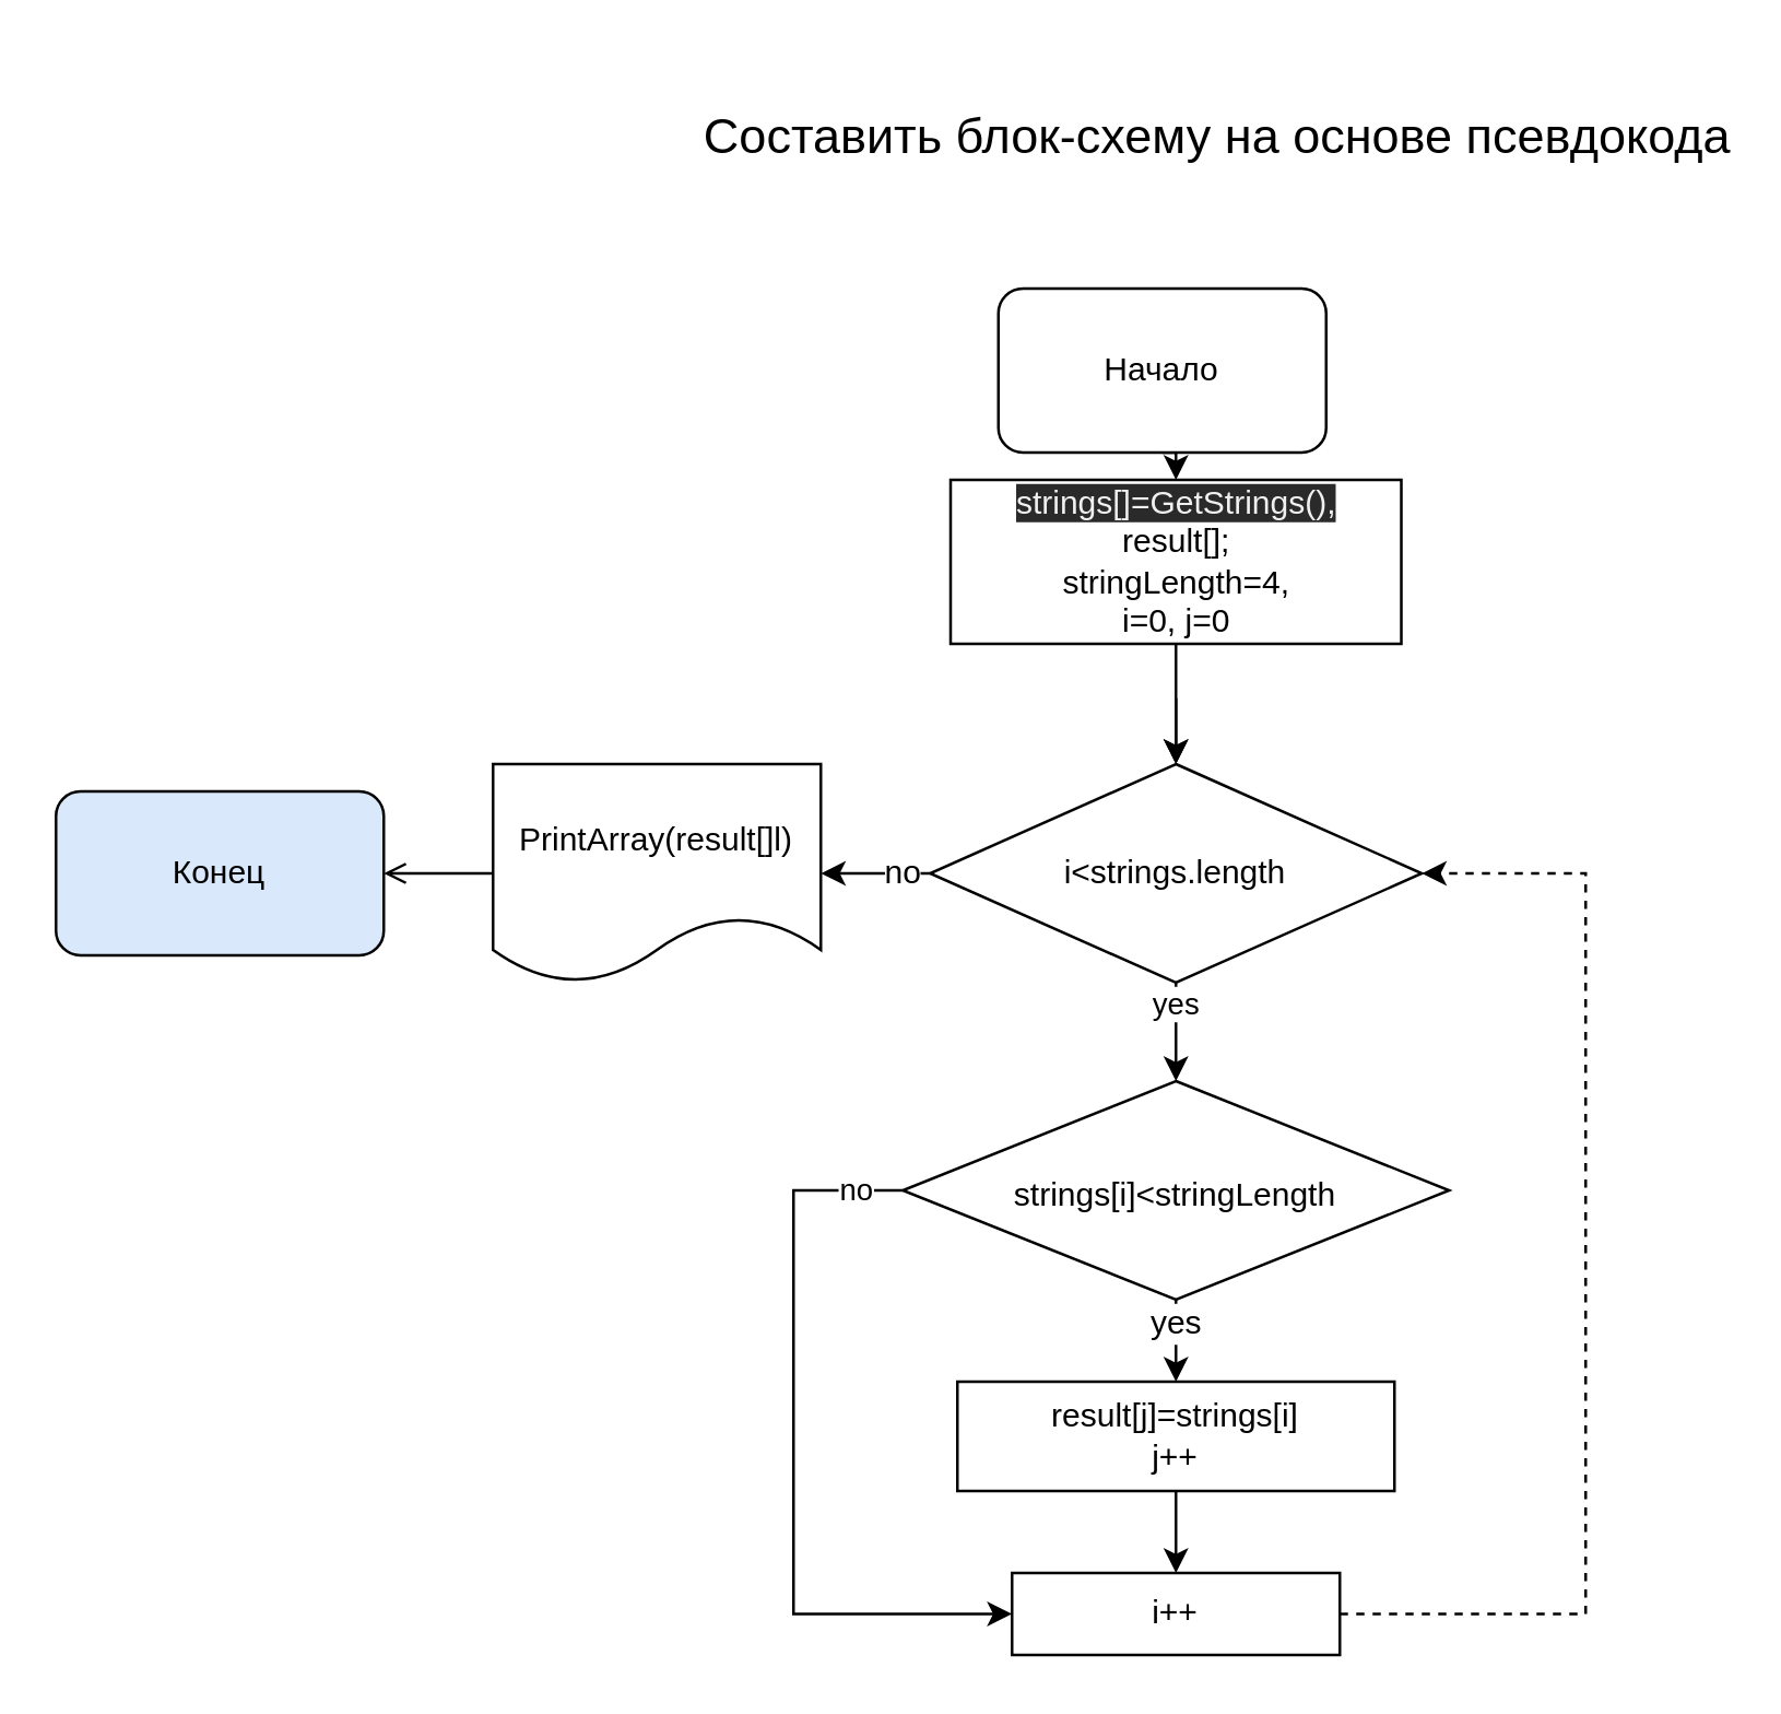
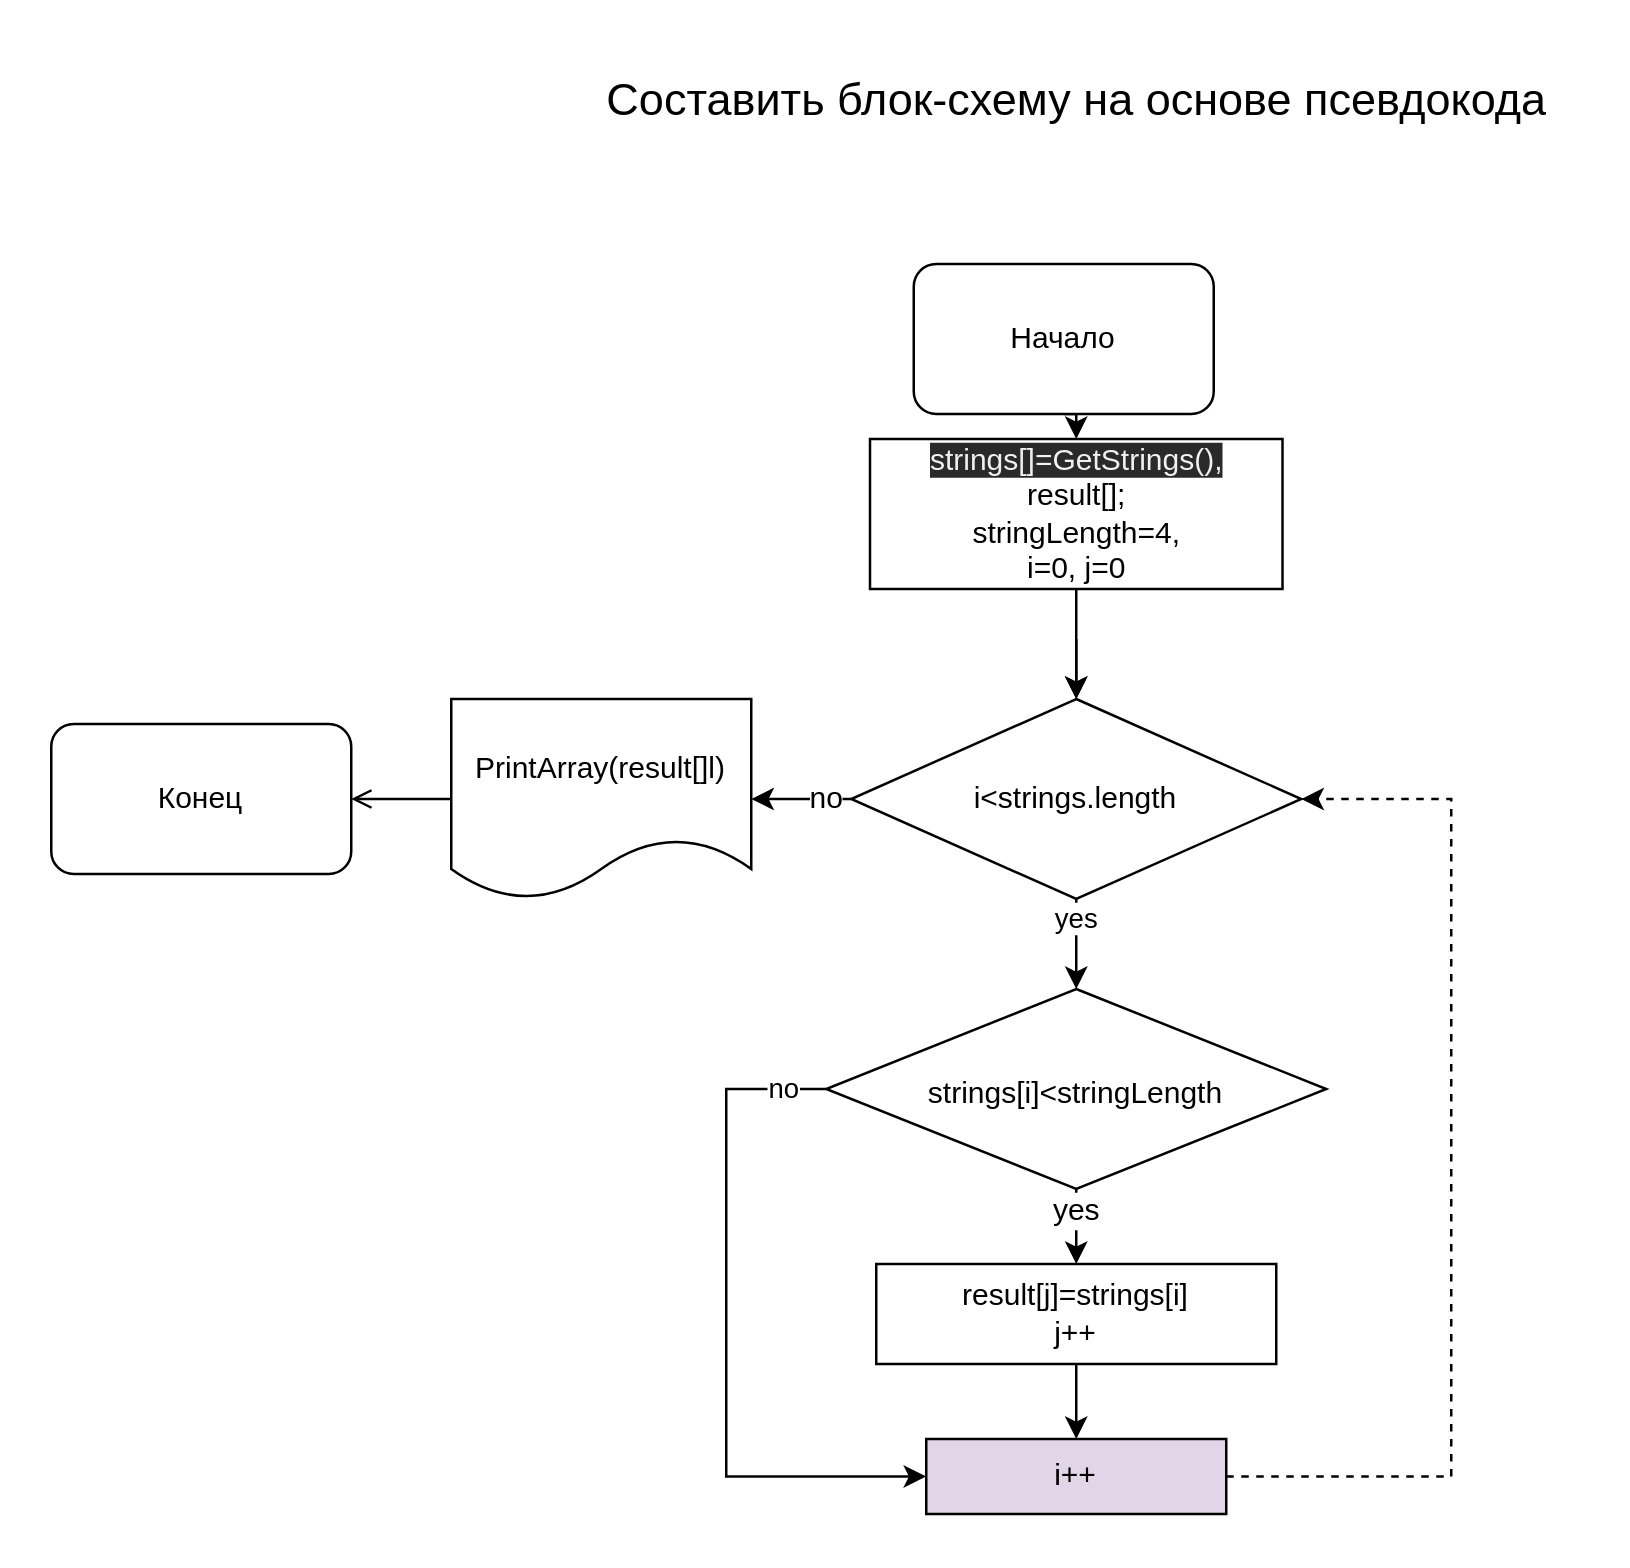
- <mxCell id="5" value="&lt;font style=&quot;font-size: 18px&quot;&gt;Составить блок-схему на основе псевдокода&lt;br&gt;&lt;/font&gt;" style="text;html=1;align=center;verticalAlign=middle;resizable=0;points=[];autosize=1;strokeColor=none;fillColor=none;" parent="1" vertex="1"><mxGeometry x="245" y="30" width="400" height="40" as="geometry" /></mxCell>
+ <mxCell id="5" value="&lt;font style=&quot;font-size: 18px&quot;&gt;Составить блок-схему на основе псевдокода&lt;br&gt;&lt;/font&gt;" style="text;html=1;align=center;verticalAlign=middle;resizable=0;points=[];autosize=1;strokeColor=none;fillColor=none;" parent="1" vertex="1"><mxGeometry x="230" y="20" width="400" height="40" as="geometry" /></mxCell>
- <mxCell id="4" value="Конец" style="rounded=1;whiteSpace=wrap;html=1;fillColor=#dae8fc;" parent="1" vertex="1"><mxGeometry x="20" y="289" width="120" height="60" as="geometry" /></mxCell>
+ <mxCell id="4" value="Конец" style="rounded=1;whiteSpace=wrap;html=1;" parent="1" vertex="1"><mxGeometry x="20" y="289" width="120" height="60" as="geometry" /></mxCell>
- <mxCell id="20" value="i++" style="rounded=0;whiteSpace=wrap;html=1;fontSize=12;" parent="1" vertex="1"><mxGeometry x="370" y="575" width="120" height="30" as="geometry" /></mxCell>
+ <mxCell id="20" value="i++" style="rounded=0;whiteSpace=wrap;html=1;fontSize=12;fillColor=#e1d5e7;" parent="1" vertex="1"><mxGeometry x="370" y="575" width="120" height="30" as="geometry" /></mxCell>
